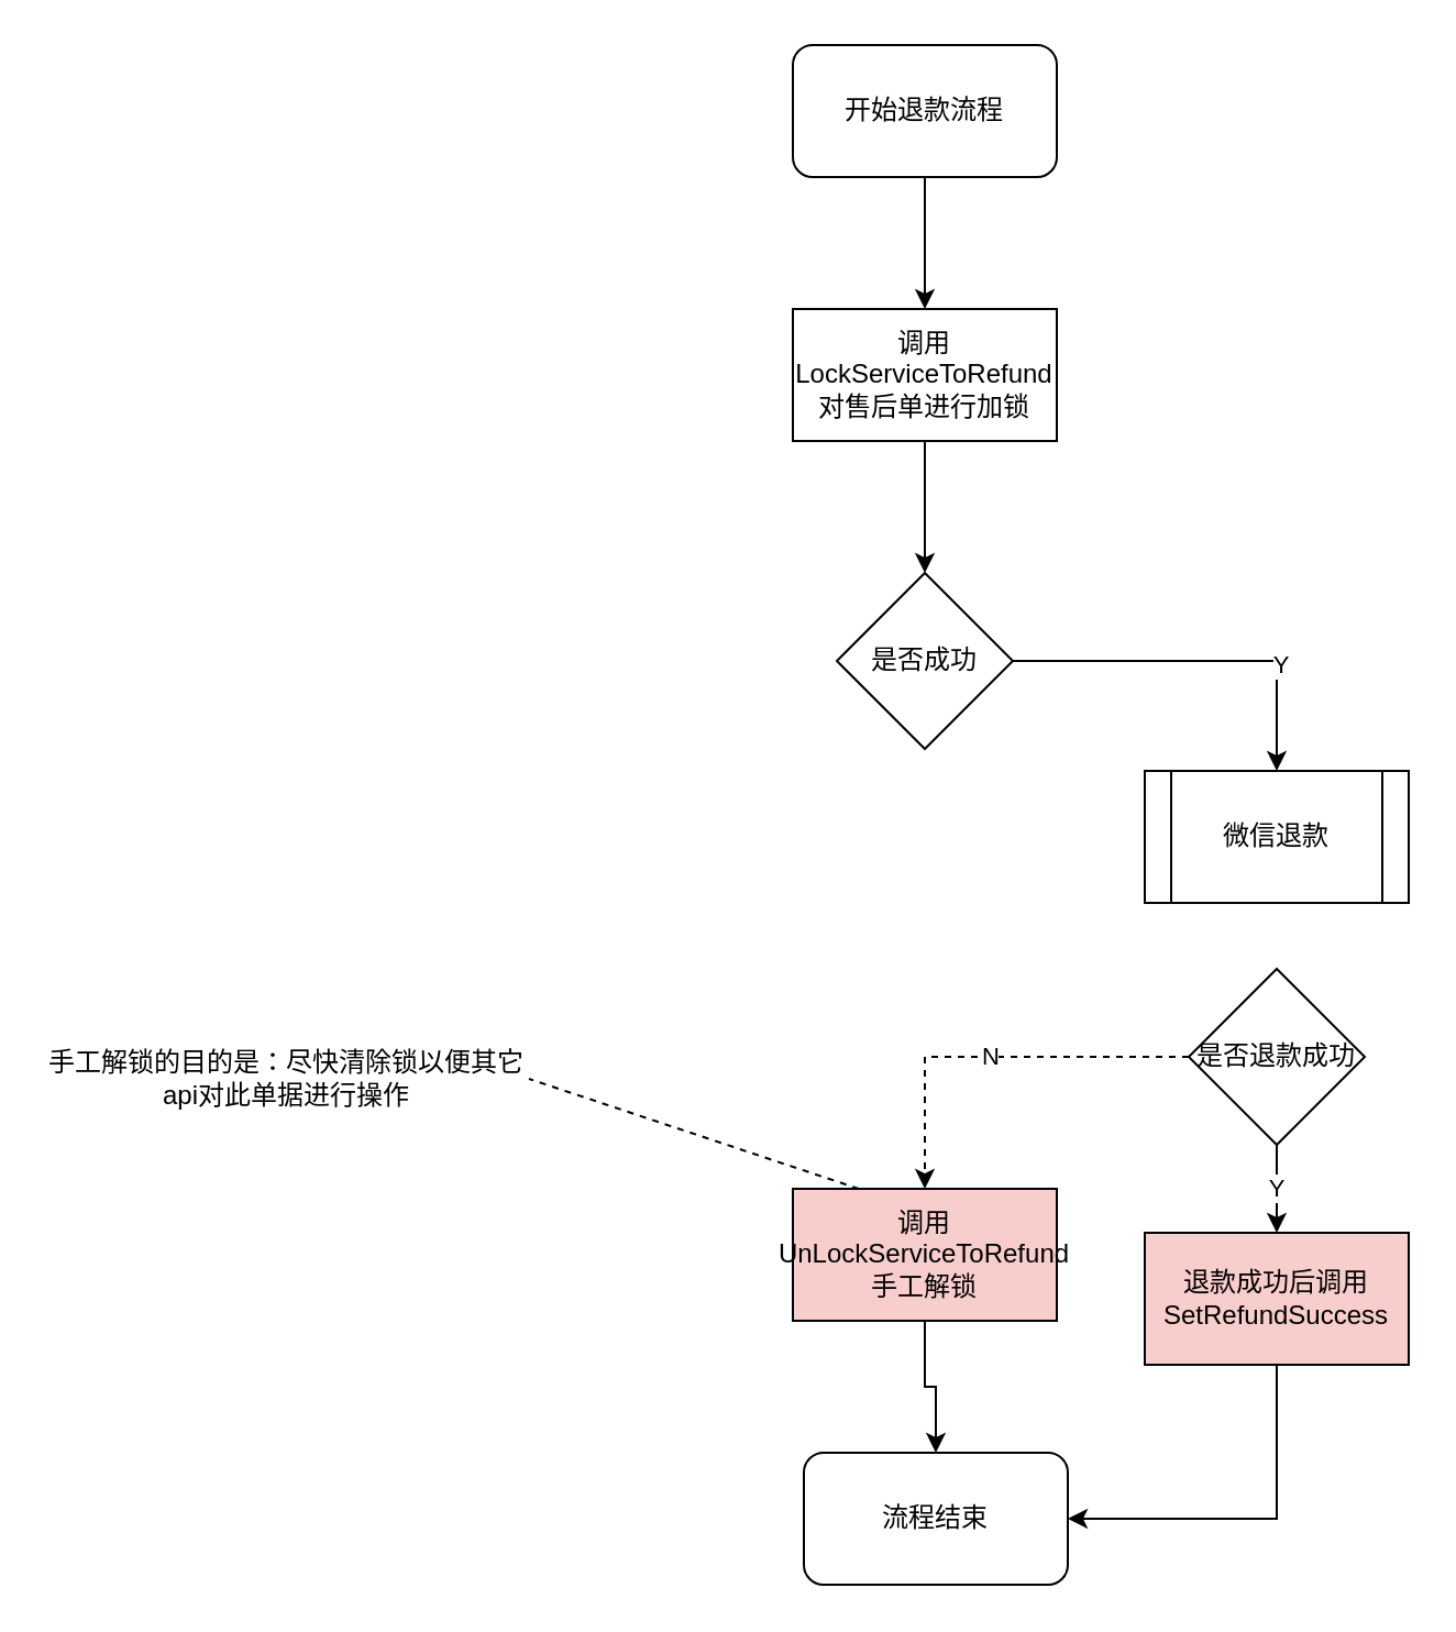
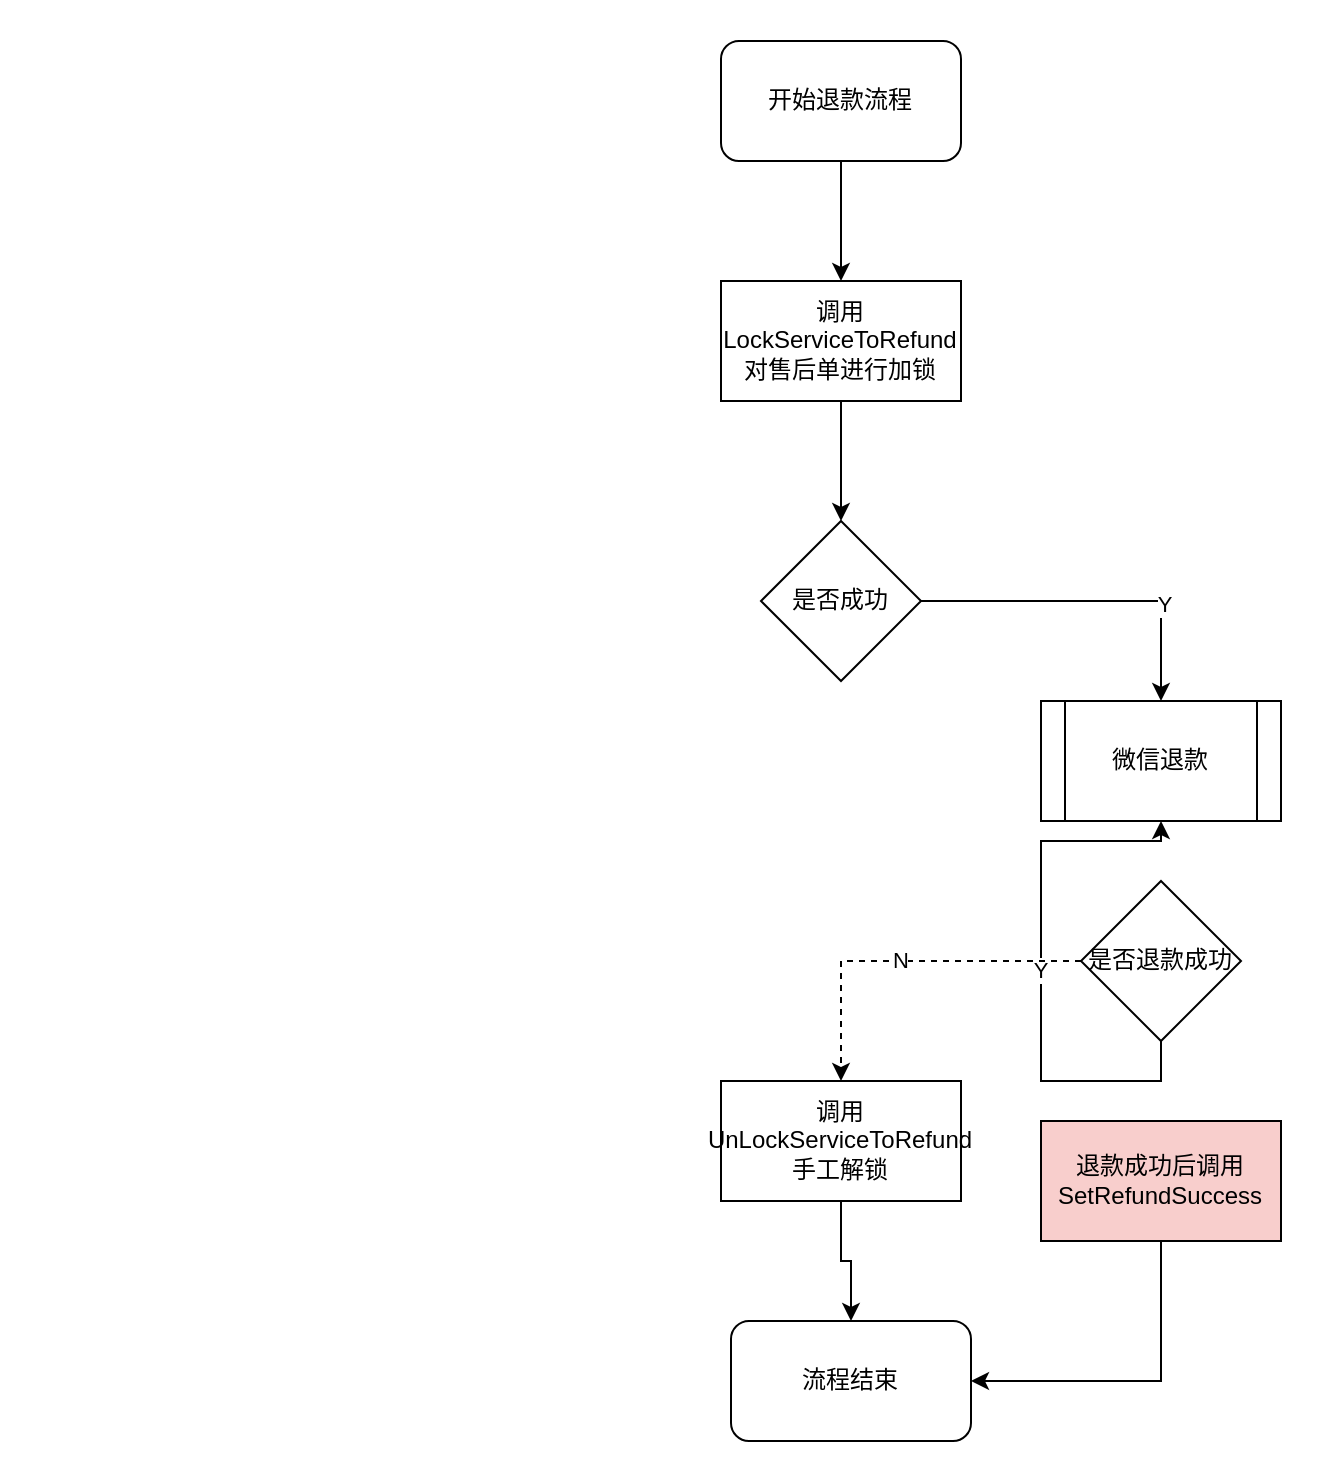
- <mxCell id="18" value="手工解锁的目的是：尽快清除锁以便其它api对此单据进行操作" style="text;html=1;strokeColor=none;fillColor=none;align=center;verticalAlign=middle;whiteSpace=wrap;rounded=0;" vertex="1" parent="1"><mxGeometry x="20" y="450" width="220" height="80" as="geometry" /></mxCell>
- <mxCell id="19" value="" style="endArrow=none;dashed=1;html=1;entryX=1;entryY=0.5;entryDx=0;entryDy=0;exitX=0.25;exitY=0;exitDx=0;exitDy=0;" edge="1" parent="1" source="17" target="18"><mxGeometry width="50" height="50" relative="1" as="geometry"><mxPoint x="400" y="480" as="sourcePoint" /><mxPoint x="450" y="430" as="targetPoint" /></mxGeometry></mxCell>
- <mxCell id="13" value="Y" style="edgeStyle=orthogonalEdgeStyle;rounded=0;orthogonalLoop=1;jettySize=auto;html=1;exitX=0.5;exitY=1;exitDx=0;exitDy=0;entryX=0.5;entryY=0;entryDx=0;entryDy=0;" edge="1" parent="1" source="15" target="11"><mxGeometry relative="1" as="geometry" /></mxCell>
+ <mxCell id="13" value="Y" style="edgeStyle=orthogonalEdgeStyle;rounded=0;orthogonalLoop=1;jettySize=auto;html=1;exitX=0.5;exitY=1;exitDx=0;exitDy=0;" edge="1" parent="1" source="15" target="9"><mxGeometry relative="1" as="geometry" /></mxCell>
- <mxCell id="17" value="调用UnLockServiceToRefund手工解锁" style="rounded=0;whiteSpace=wrap;html=1;fillColor=#f8cecc;" vertex="1" parent="1"><mxGeometry x="360" y="540" width="120" height="60" as="geometry" /></mxCell>
+ <mxCell id="17" value="调用UnLockServiceToRefund手工解锁" style="rounded=0;whiteSpace=wrap;html=1;" vertex="1" parent="1"><mxGeometry x="360" y="540" width="120" height="60" as="geometry" /></mxCell>
